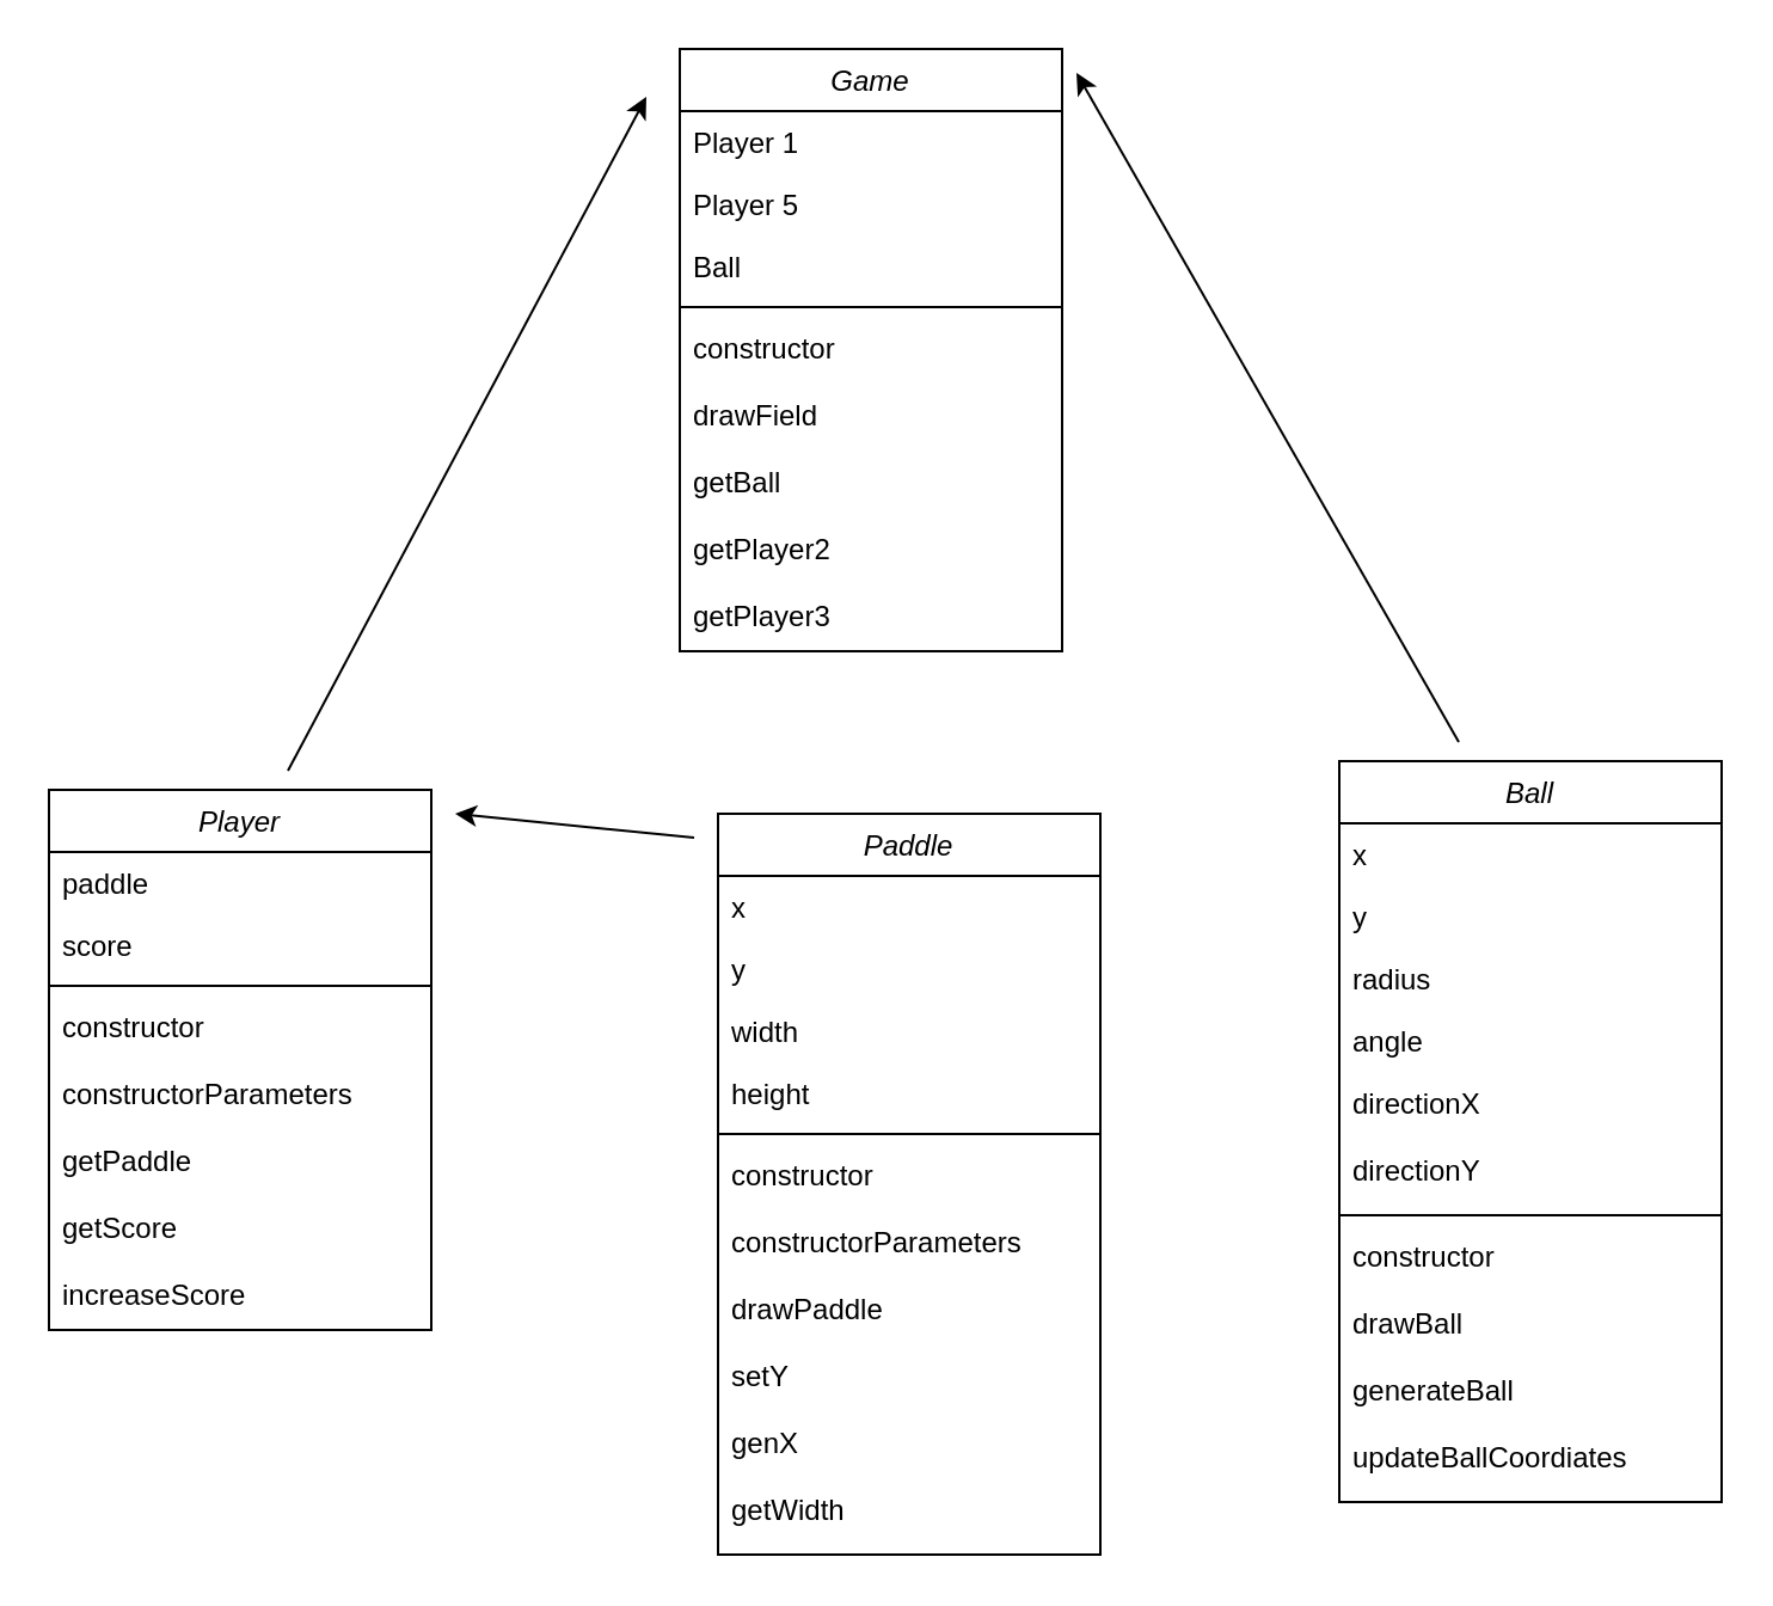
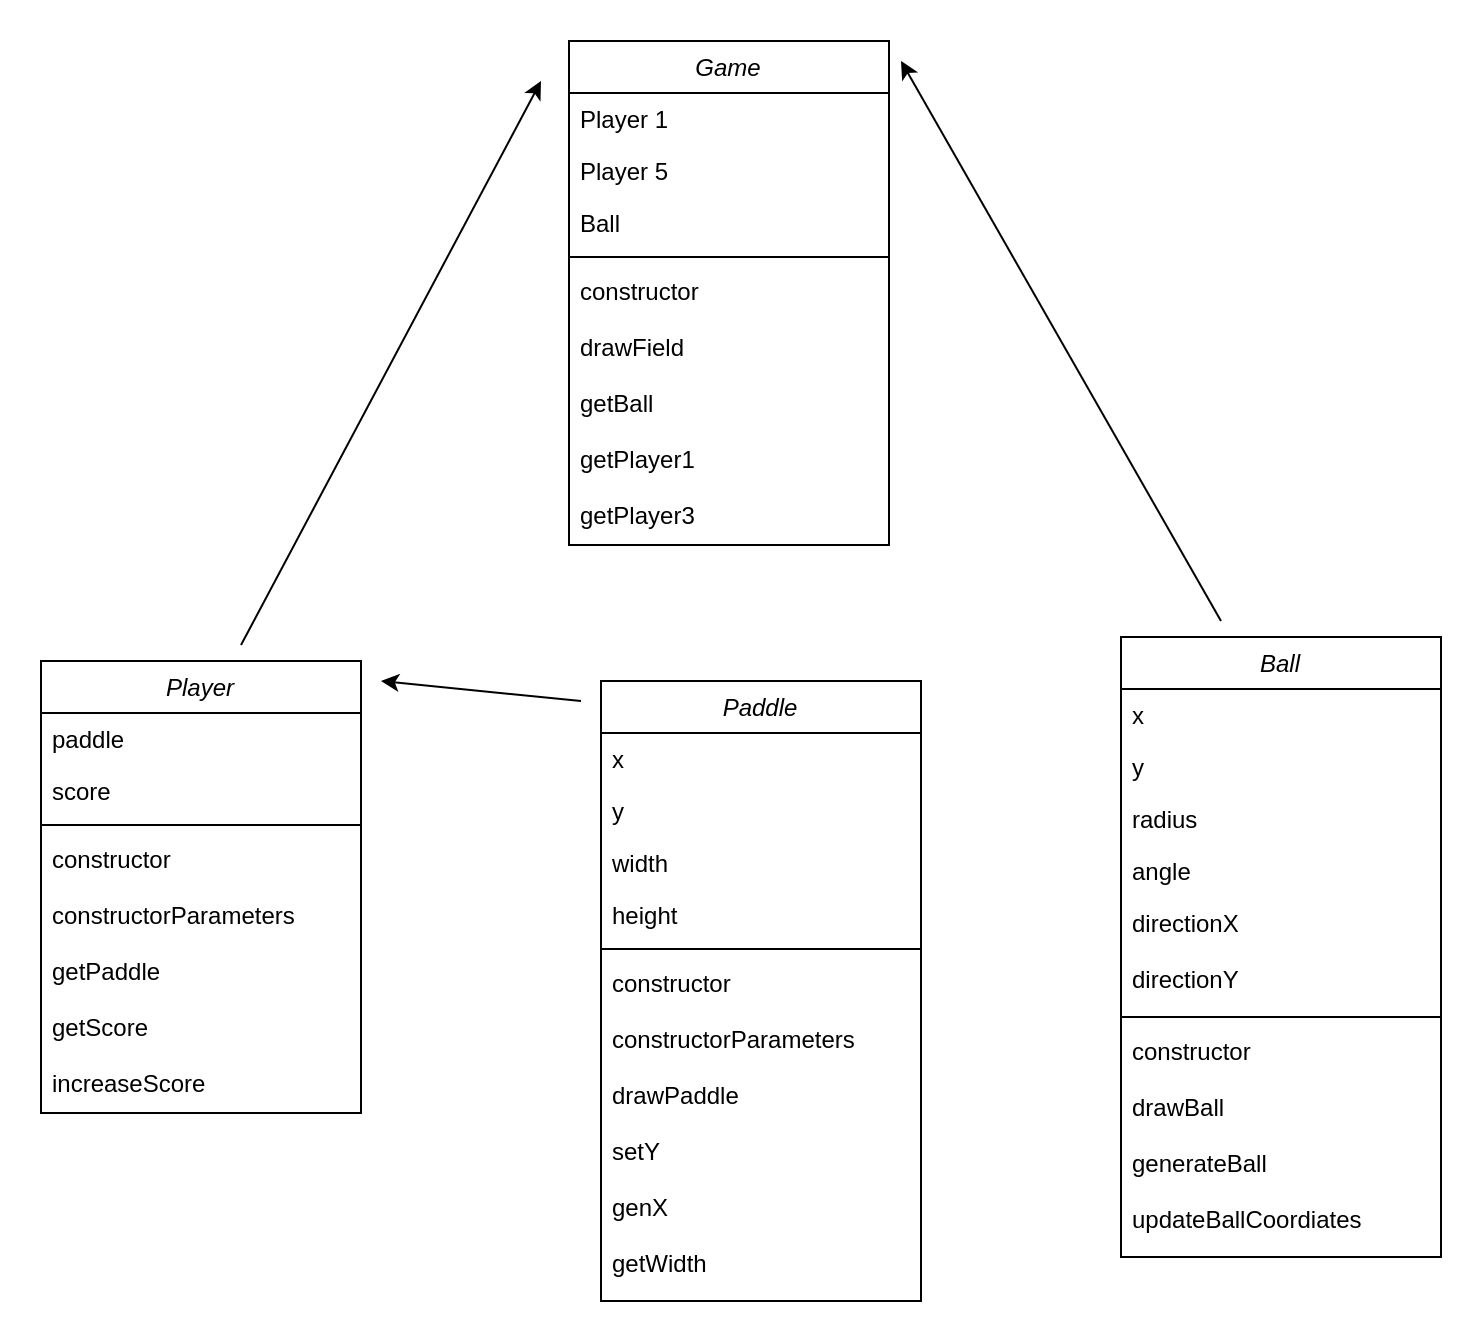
- <mxCell id="22" value="getPlayer2" style="text;align=left;verticalAlign=top;spacingLeft=4;spacingRight=4;overflow=hidden;rotatable=0;points=[[0,0.5],[1,0.5]];portConstraint=eastwest;" parent="14" vertex="1"><mxGeometry y="196" width="160" height="28" as="geometry" /></mxCell>
+ <mxCell id="22" value="getPlayer1" style="text;align=left;verticalAlign=top;spacingLeft=4;spacingRight=4;overflow=hidden;rotatable=0;points=[[0,0.5],[1,0.5]];portConstraint=eastwest;" parent="14" vertex="1"><mxGeometry y="196" width="160" height="28" as="geometry" /></mxCell>
